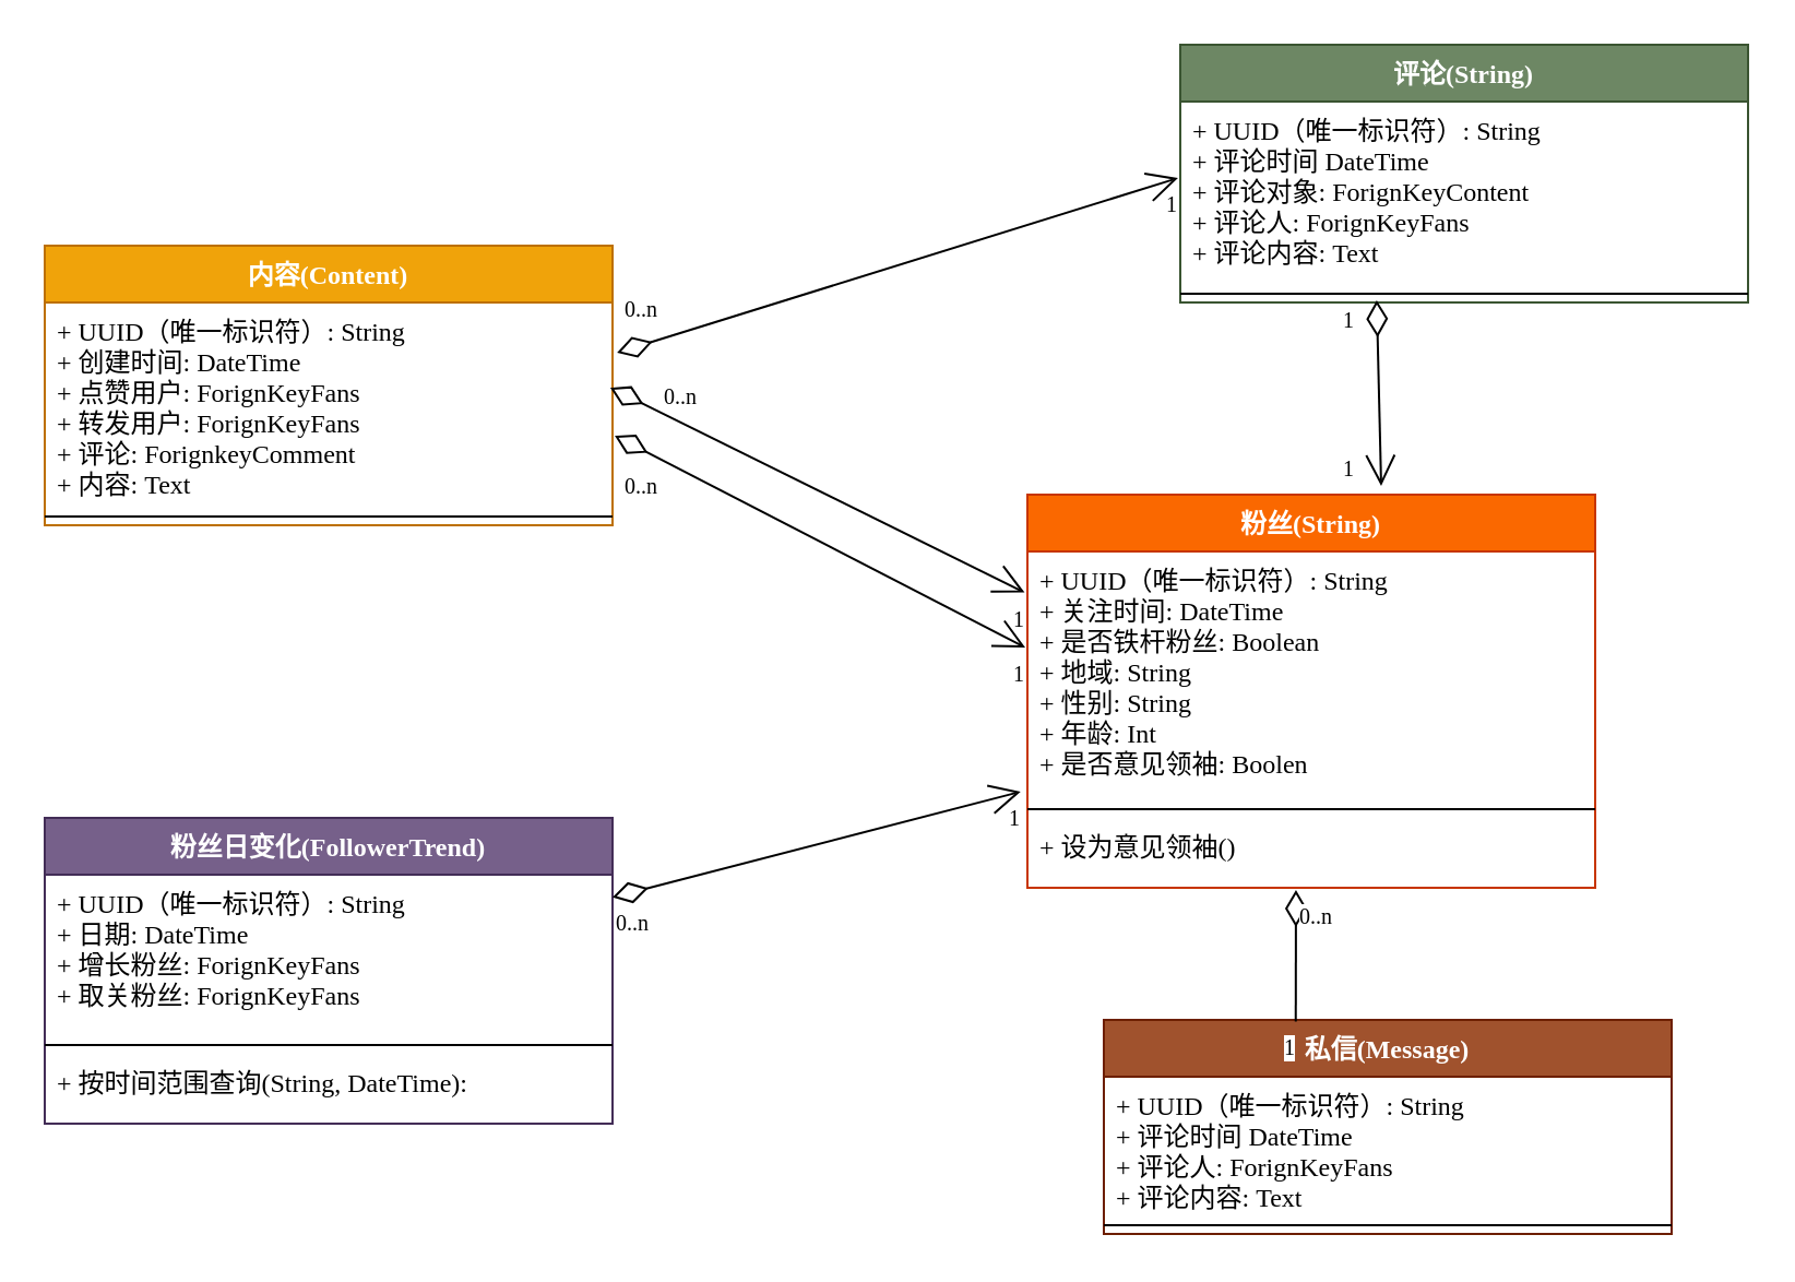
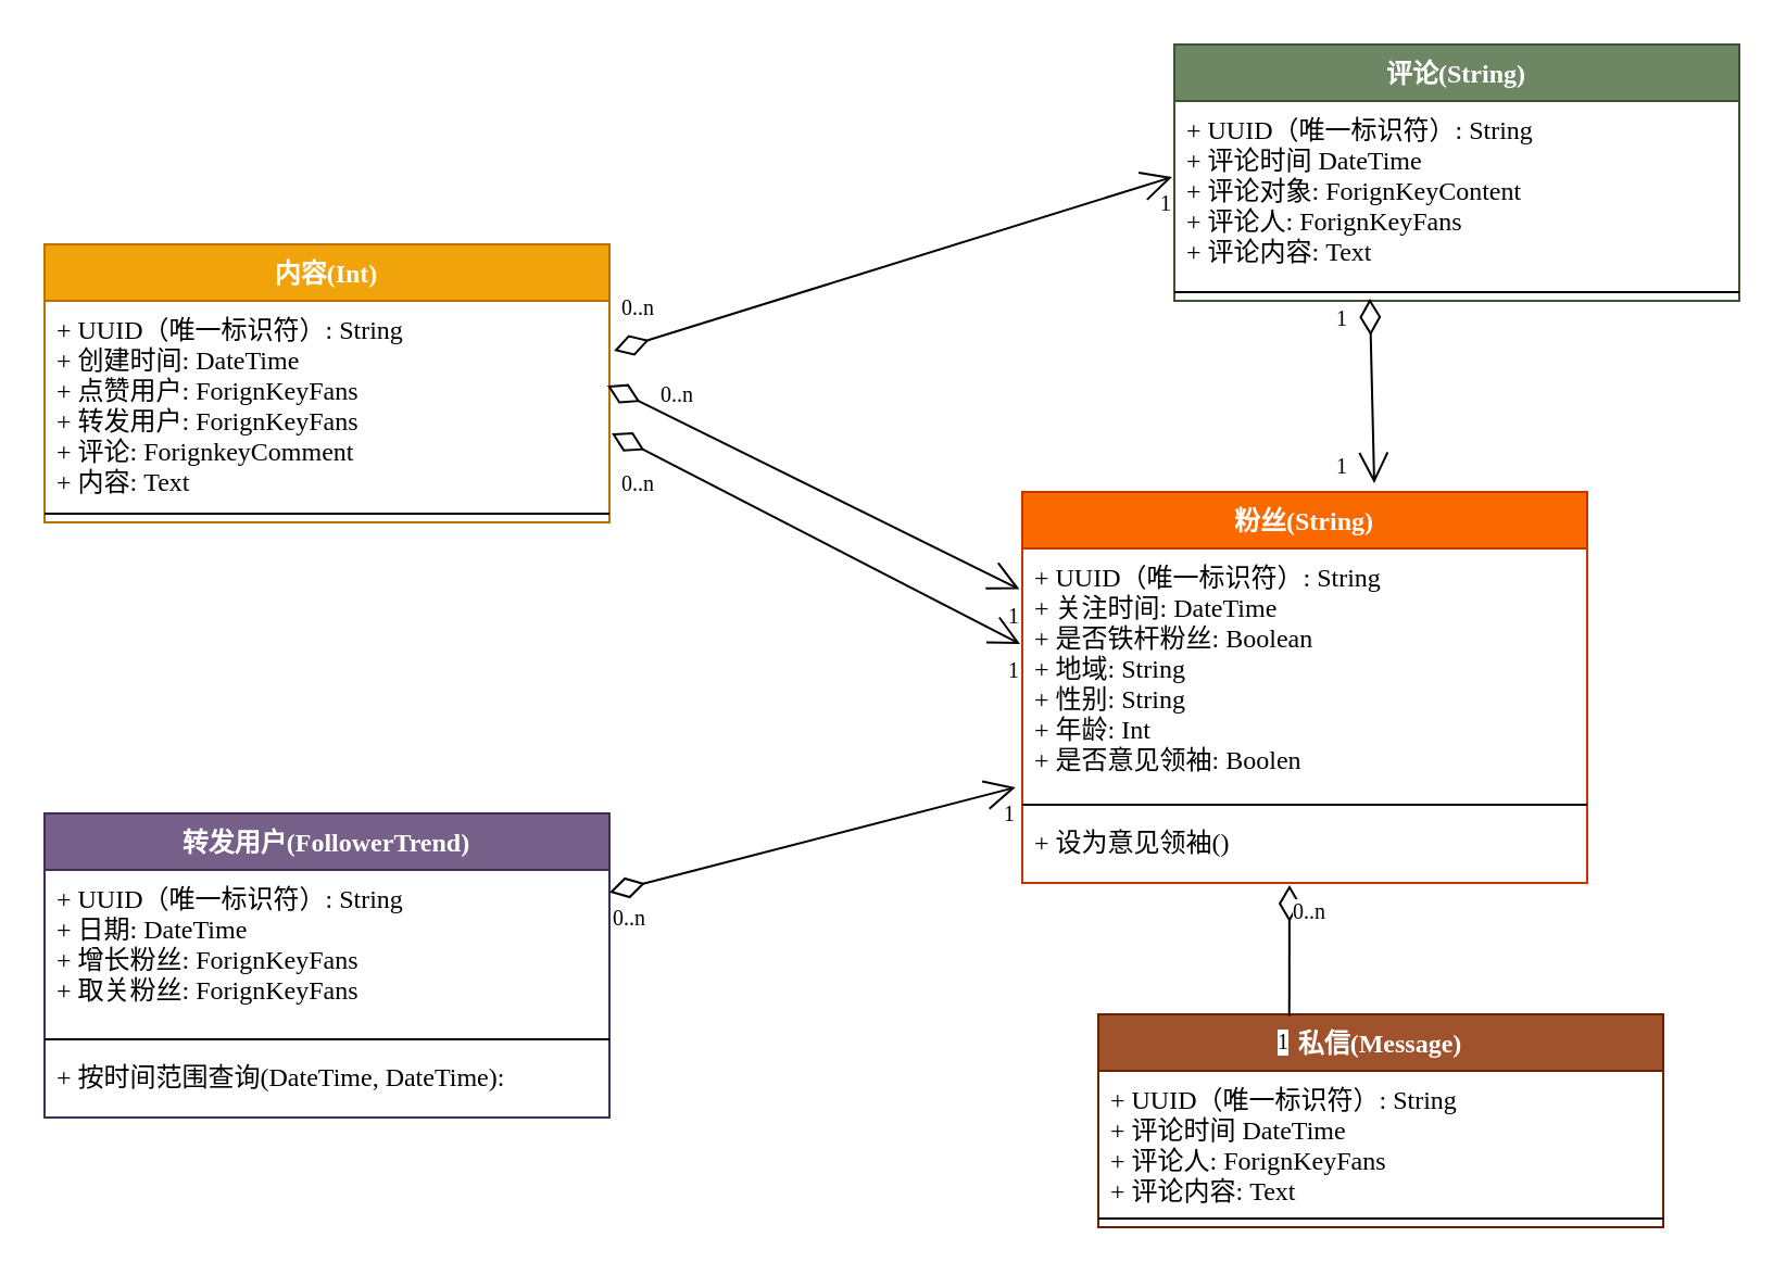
- <mxCell id="2" value="内容(Content)" style="swimlane;fontStyle=1;align=center;verticalAlign=top;childLayout=stackLayout;horizontal=1;startSize=26;horizontalStack=0;resizeParent=1;resizeParentMax=0;resizeLast=0;collapsible=1;marginBottom=0;fillColor=#f0a30a;strokeColor=#BD7000;fontFamily=SF Mono;fontColor=#ffffff;" parent="1" vertex="1"><mxGeometry x="20" y="112" width="260" height="128" as="geometry"><mxRectangle x="170" y="300" width="130" height="26" as="alternateBounds" /></mxGeometry></mxCell>
+ <mxCell id="2" value="内容(Int)" style="swimlane;fontStyle=1;align=center;verticalAlign=top;childLayout=stackLayout;horizontal=1;startSize=26;horizontalStack=0;resizeParent=1;resizeParentMax=0;resizeLast=0;collapsible=1;marginBottom=0;fillColor=#f0a30a;strokeColor=#BD7000;fontFamily=SF Mono;fontColor=#ffffff;" parent="1" vertex="1"><mxGeometry x="20" y="112" width="260" height="128" as="geometry"><mxRectangle x="170" y="300" width="130" height="26" as="alternateBounds" /></mxGeometry></mxCell>
- <mxCell id="9" value="粉丝日变化(FollowerTrend)" style="swimlane;fontStyle=1;align=center;verticalAlign=top;childLayout=stackLayout;horizontal=1;startSize=26;horizontalStack=0;resizeParent=1;resizeParentMax=0;resizeLast=0;collapsible=1;marginBottom=0;fillColor=#76608a;strokeColor=#432D57;fontColor=#ffffff;fontFamily=SF Mono;" parent="1" vertex="1"><mxGeometry x="20" y="374" width="260" height="140" as="geometry"><mxRectangle x="170" y="300" width="130" height="26" as="alternateBounds" /></mxGeometry></mxCell>
+ <mxCell id="9" value="转发用户(FollowerTrend)" style="swimlane;fontStyle=1;align=center;verticalAlign=top;childLayout=stackLayout;horizontal=1;startSize=26;horizontalStack=0;resizeParent=1;resizeParentMax=0;resizeLast=0;collapsible=1;marginBottom=0;fillColor=#76608a;strokeColor=#432D57;fontColor=#ffffff;fontFamily=SF Mono;" parent="1" vertex="1"><mxGeometry x="20" y="374" width="260" height="140" as="geometry"><mxRectangle x="170" y="300" width="130" height="26" as="alternateBounds" /></mxGeometry></mxCell>
- <mxCell id="12" value="+ 按时间范围查询(String, DateTime): " style="text;strokeColor=none;fillColor=none;align=left;verticalAlign=top;spacingLeft=4;spacingRight=4;overflow=hidden;rotatable=0;points=[[0,0.5],[1,0.5]];portConstraint=eastwest;fontFamily=SF Mono;" parent="9" vertex="1"><mxGeometry y="108" width="260" height="32" as="geometry" /></mxCell>
+ <mxCell id="12" value="+ 按时间范围查询(DateTime, DateTime): " style="text;strokeColor=none;fillColor=none;align=left;verticalAlign=top;spacingLeft=4;spacingRight=4;overflow=hidden;rotatable=0;points=[[0,0.5],[1,0.5]];portConstraint=eastwest;fontFamily=SF Mono;" parent="9" vertex="1"><mxGeometry y="108" width="260" height="32" as="geometry" /></mxCell>
